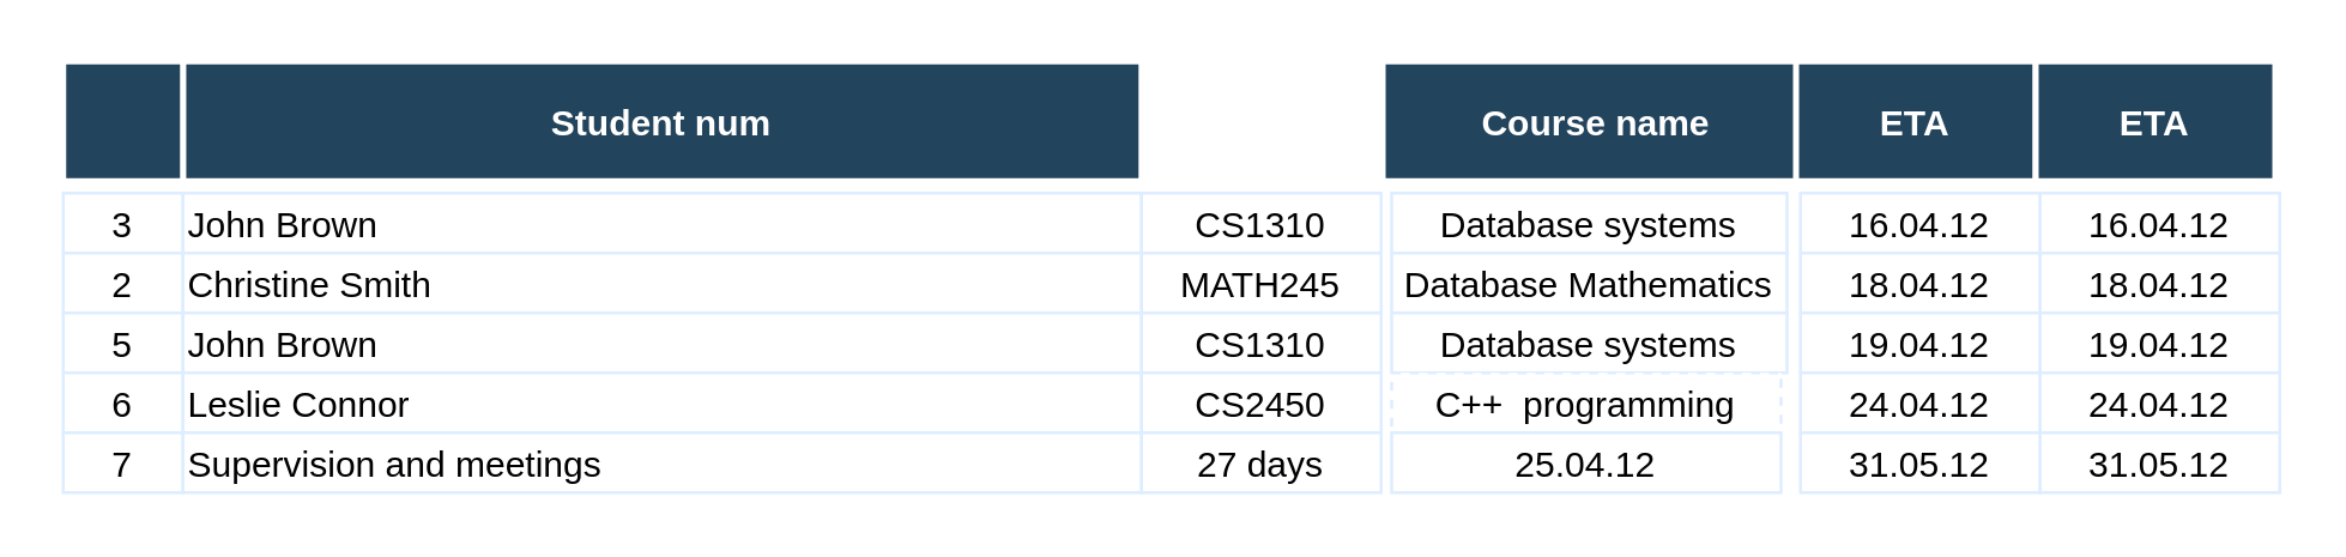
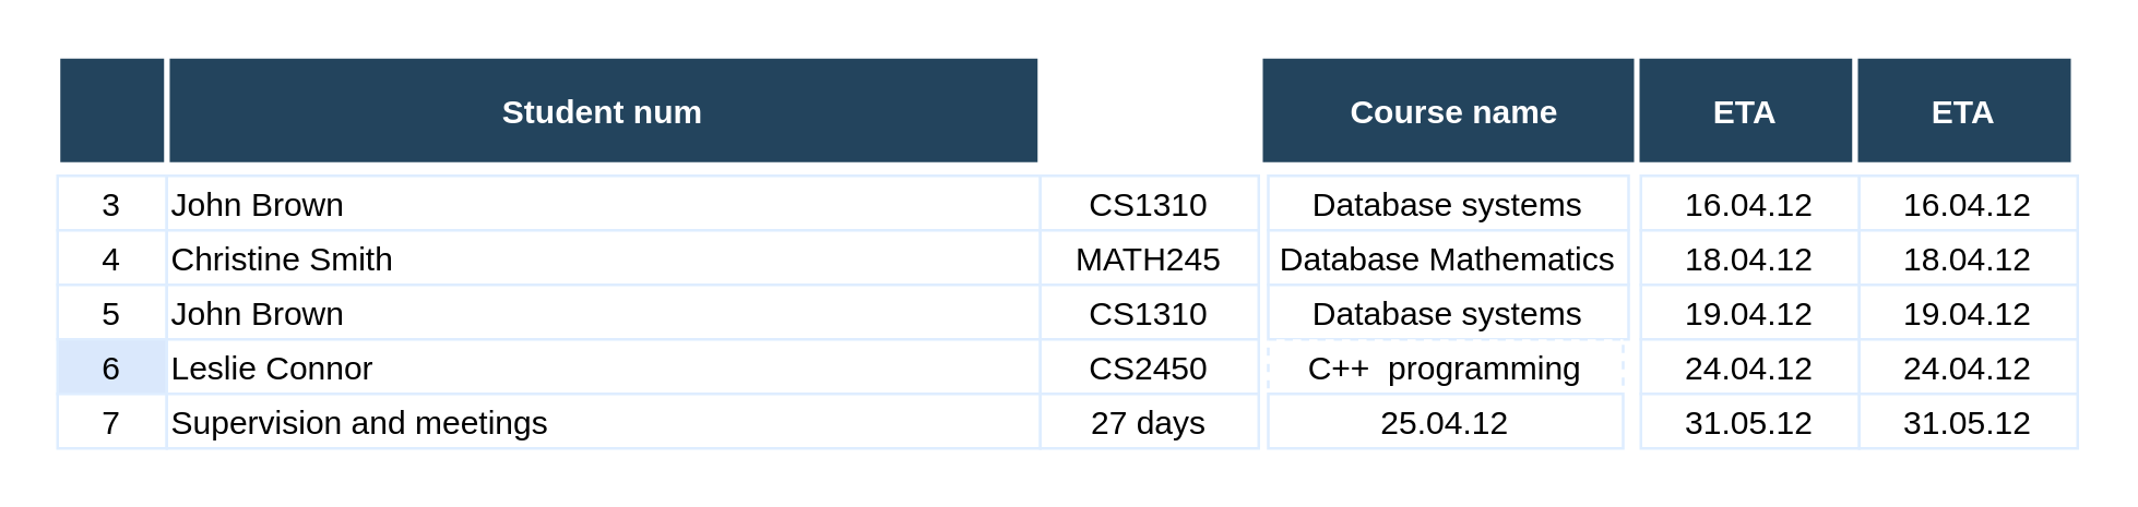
- <mxCell id="7" value="2" style="strokeColor=#DEEDFF" parent="1" vertex="1"><mxGeometry x="20.5" y="84" width="40" height="20" as="geometry" /></mxCell>
+ <mxCell id="7" value="4" style="strokeColor=#DEEDFF" parent="1" vertex="1"><mxGeometry x="20.5" y="84" width="40" height="20" as="geometry" /></mxCell>
- <mxCell id="17" value="6" style="strokeColor=#DEEDFF" parent="1" vertex="1"><mxGeometry x="20.5" y="124" width="40" height="20" as="geometry" /></mxCell>
+ <mxCell id="17" value="6" style="strokeColor=#DEEDFF;fillColor=#dae8fc;" parent="1" vertex="1"><mxGeometry x="20.5" y="124" width="40" height="20" as="geometry" /></mxCell>
